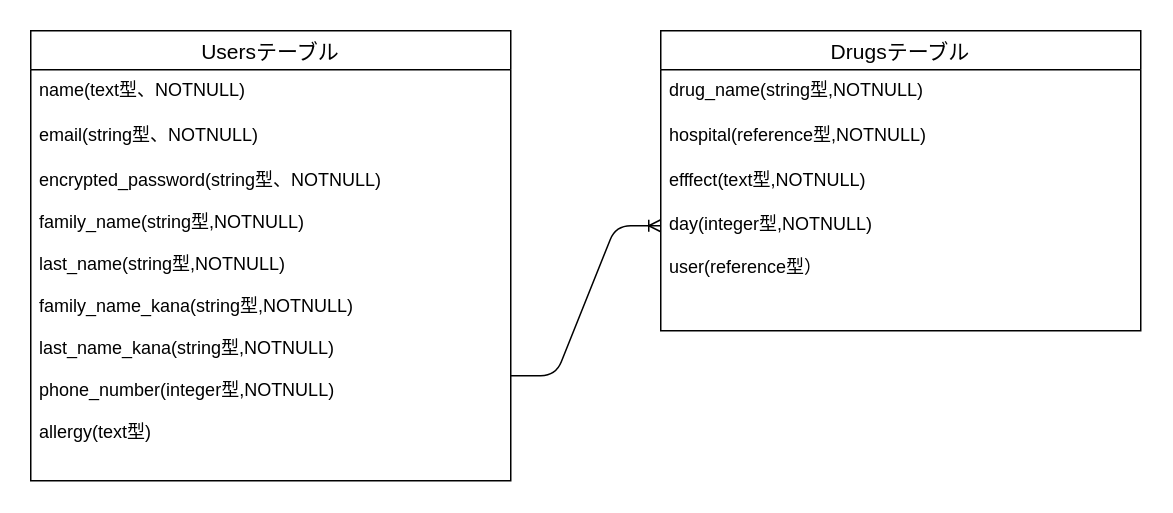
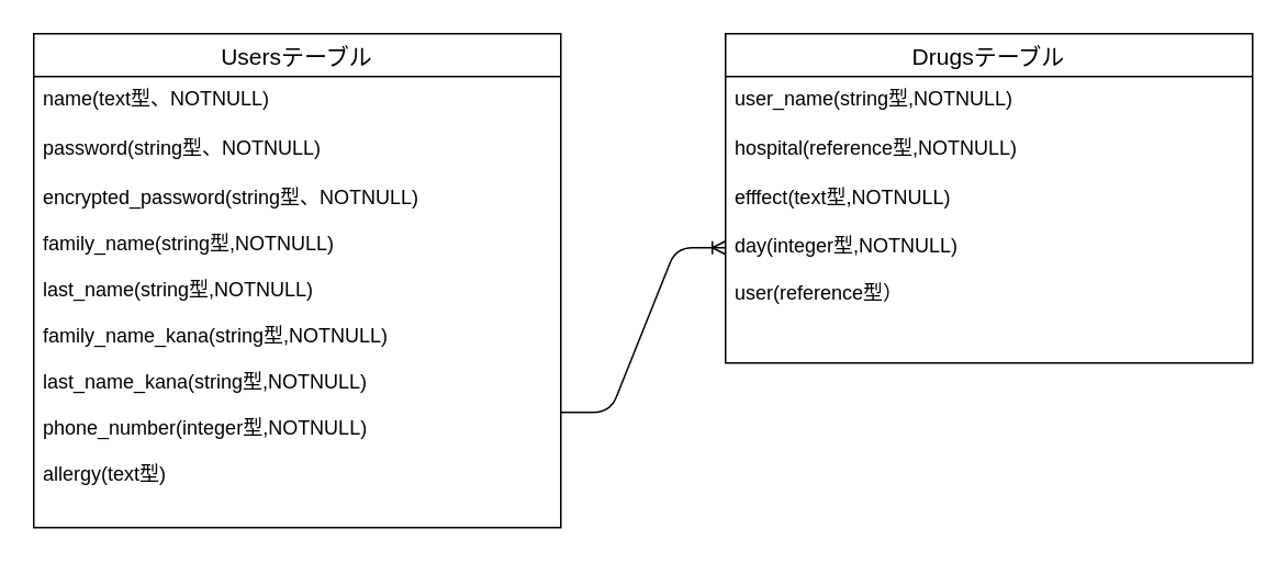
- <mxCell id="7" value="drug_name(string型,NOTNULL)" style="text;strokeColor=none;fillColor=none;spacingLeft=4;spacingRight=4;overflow=hidden;rotatable=0;points=[[0,0.5],[1,0.5]];portConstraint=eastwest;fontSize=12;" vertex="1" parent="6"><mxGeometry y="26" width="320" height="30" as="geometry" /></mxCell>
+ <mxCell id="7" value="user_name(string型,NOTNULL)" style="text;strokeColor=none;fillColor=none;spacingLeft=4;spacingRight=4;overflow=hidden;rotatable=0;points=[[0,0.5],[1,0.5]];portConstraint=eastwest;fontSize=12;" vertex="1" parent="6"><mxGeometry y="26" width="320" height="30" as="geometry" /></mxCell>
- <mxCell id="4" value="email(string型、NOTNULL)" style="text;strokeColor=none;fillColor=none;spacingLeft=4;spacingRight=4;overflow=hidden;rotatable=0;points=[[0,0.5],[1,0.5]];portConstraint=eastwest;fontSize=12;" vertex="1" parent="2"><mxGeometry y="56" width="320" height="30" as="geometry" /></mxCell>
+ <mxCell id="4" value="password(string型、NOTNULL)" style="text;strokeColor=none;fillColor=none;spacingLeft=4;spacingRight=4;overflow=hidden;rotatable=0;points=[[0,0.5],[1,0.5]];portConstraint=eastwest;fontSize=12;" vertex="1" parent="2"><mxGeometry y="56" width="320" height="30" as="geometry" /></mxCell>
